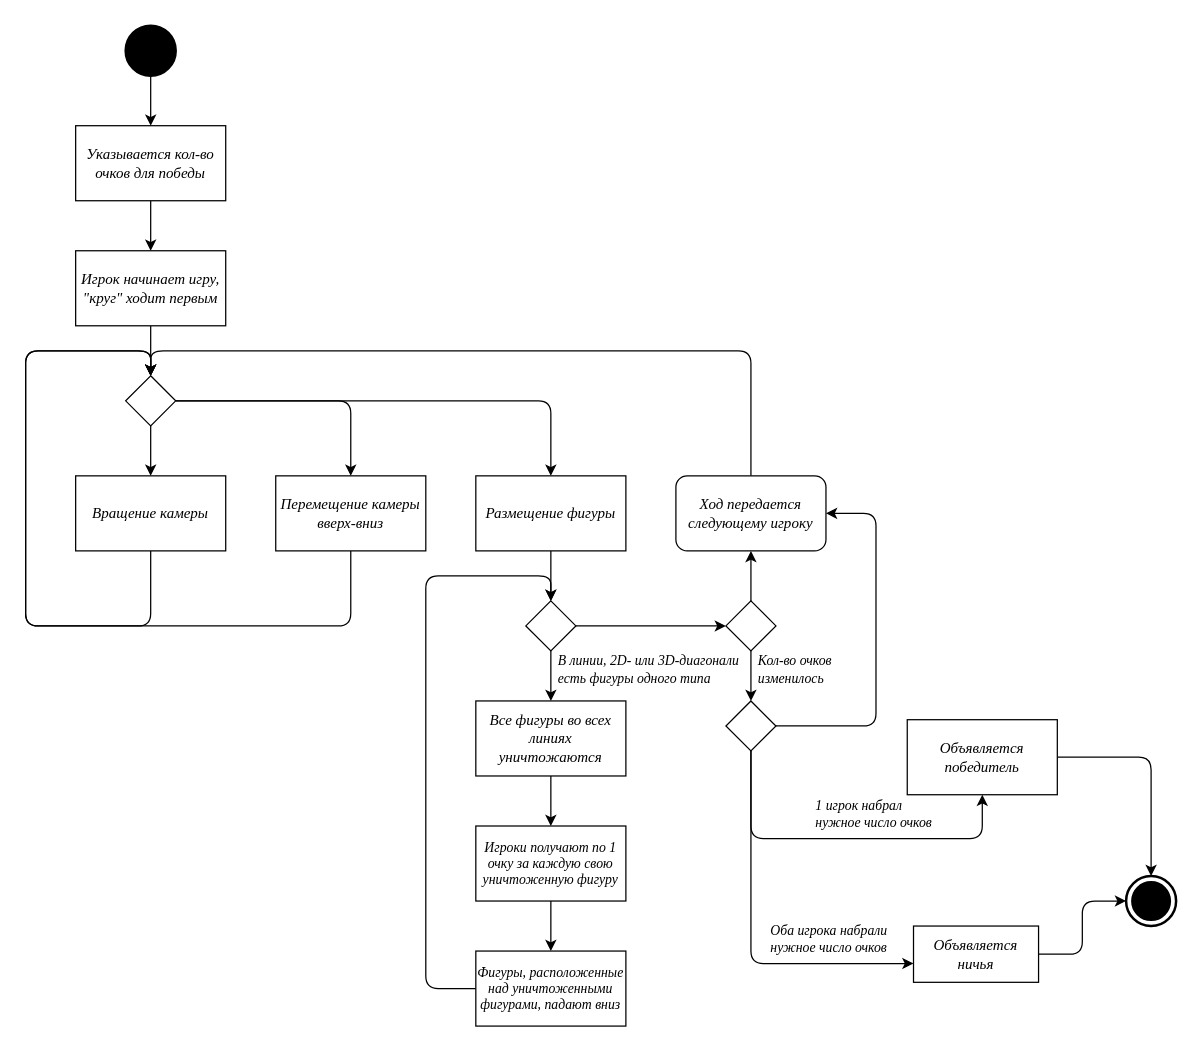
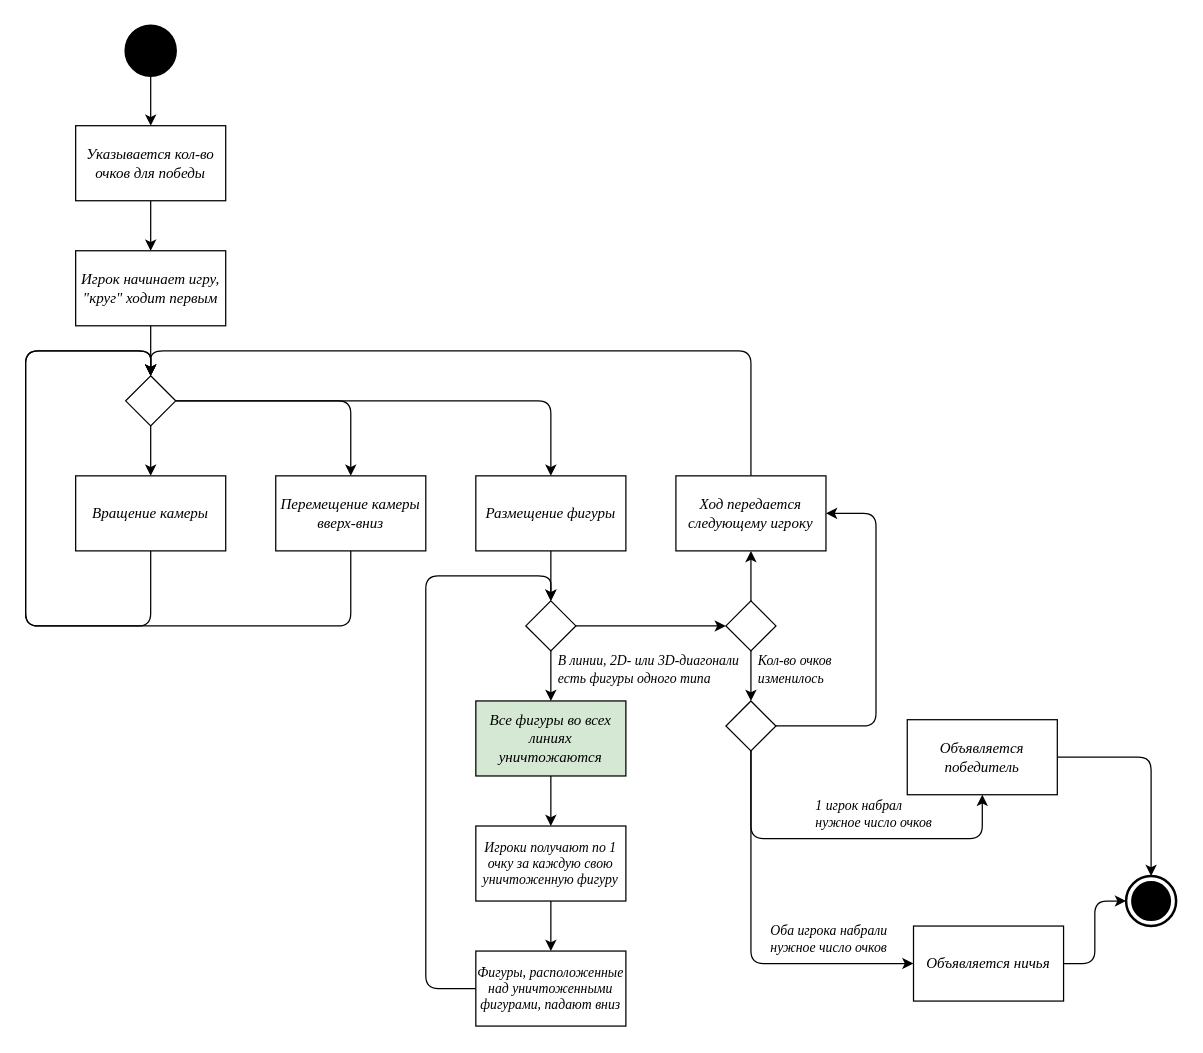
- <mxCell id="28" value="Ход передается следующему игроку" style="whiteSpace=wrap;html=1;fontFamily=gost;fontStyle=2;rounded=1;" parent="1" vertex="1"><mxGeometry x="540" y="380" width="120" height="60" as="geometry" /></mxCell>
+ <mxCell id="28" value="Ход передается следующему игроку" style="rounded=0;whiteSpace=wrap;html=1;fontFamily=gost;fontStyle=2" parent="1" vertex="1"><mxGeometry x="540" y="380" width="120" height="60" as="geometry" /></mxCell>
- <mxCell id="21" value="Все фигуры во всех линиях уничтожаются" style="rounded=0;whiteSpace=wrap;html=1;fontFamily=gost;fontStyle=2" parent="1" vertex="1"><mxGeometry x="380" y="560" width="120" height="60" as="geometry" /></mxCell>
+ <mxCell id="21" value="Все фигуры во всех линиях уничтожаются" style="rounded=0;whiteSpace=wrap;html=1;fontFamily=gost;fontStyle=2;fillColor=#d5e8d4;" parent="1" vertex="1"><mxGeometry x="380" y="560" width="120" height="60" as="geometry" /></mxCell>
- <mxCell id="39" value="Объявляется ничья" style="rounded=0;whiteSpace=wrap;html=1;fontFamily=gost;fontStyle=2" parent="1" vertex="1"><mxGeometry x="730" y="740" width="100" height="45" as="geometry" /></mxCell>
+ <mxCell id="39" value="Объявляется ничья" style="rounded=0;whiteSpace=wrap;html=1;fontFamily=gost;fontStyle=2" parent="1" vertex="1"><mxGeometry x="730" y="740" width="120" height="60" as="geometry" /></mxCell>
